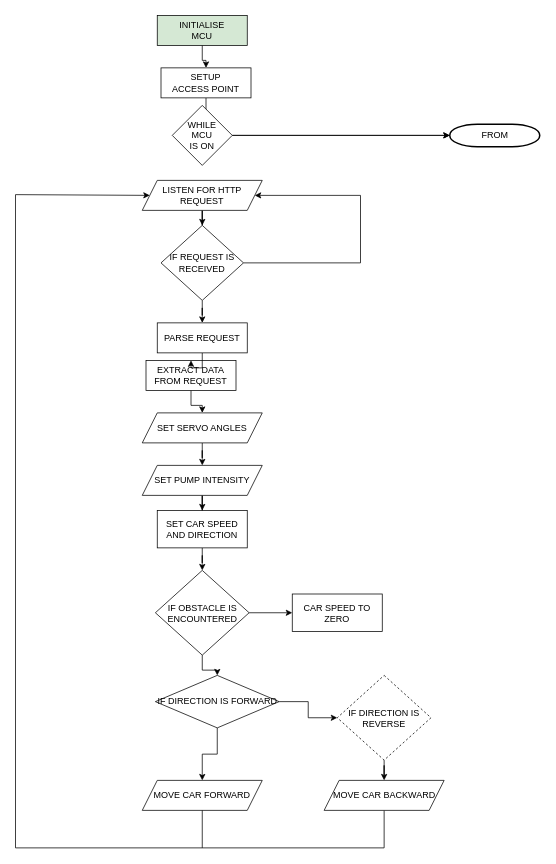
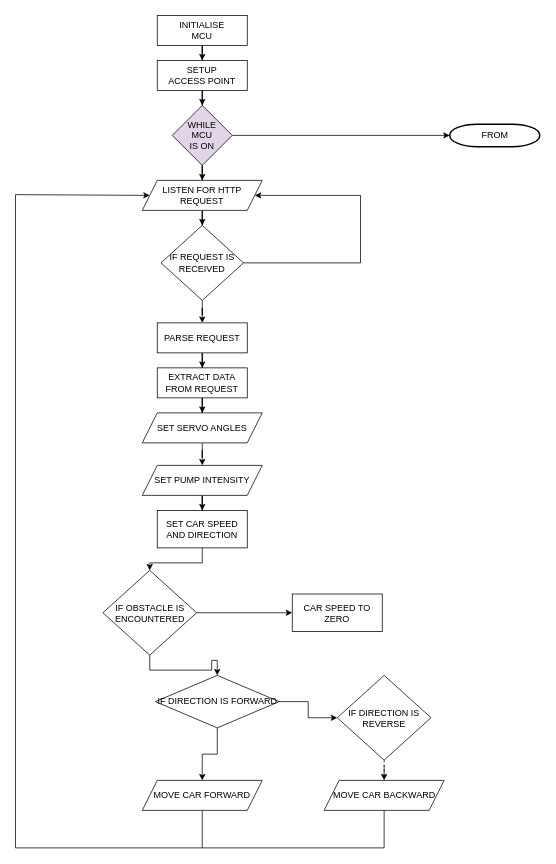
- <mxCell id="3" value="&lt;div&gt;INITIALISE&lt;/div&gt;&lt;div&gt;MCU&lt;br&gt;&lt;/div&gt;" style="rounded=0;whiteSpace=wrap;html=1;fillColor=#d5e8d4;" vertex="1" parent="1"><mxGeometry x="209" y="20" width="120" height="40" as="geometry" /></mxCell>
+ <mxCell id="3" value="&lt;div&gt;INITIALISE&lt;/div&gt;&lt;div&gt;MCU&lt;br&gt;&lt;/div&gt;" style="rounded=0;whiteSpace=wrap;html=1;" vertex="1" parent="1"><mxGeometry x="209" y="20" width="120" height="40" as="geometry" /></mxCell>
- <mxCell id="5" value="&lt;div&gt;SETUP&lt;/div&gt;&lt;div&gt;ACCESS POINT&lt;/div&gt;" style="rounded=0;whiteSpace=wrap;html=1;" vertex="1" parent="1"><mxGeometry x="214" y="90" width="120" height="40" as="geometry" /></mxCell>
+ <mxCell id="5" value="&lt;div&gt;SETUP&lt;/div&gt;&lt;div&gt;ACCESS POINT&lt;/div&gt;" style="rounded=0;whiteSpace=wrap;html=1;" vertex="1" parent="1"><mxGeometry x="209" y="80" width="120" height="40" as="geometry" /></mxCell>
- <mxCell id="9" value="&lt;div&gt;WHILE&lt;/div&gt;&lt;div&gt;MCU&lt;/div&gt;&lt;div&gt;IS ON&lt;br&gt;&lt;/div&gt;" style="rhombus;whiteSpace=wrap;html=1;" vertex="1" parent="1"><mxGeometry x="229" y="140" width="80" height="80" as="geometry" /></mxCell>
+ <mxCell id="9" value="&lt;div&gt;WHILE&lt;/div&gt;&lt;div&gt;MCU&lt;/div&gt;&lt;div&gt;IS ON&lt;br&gt;&lt;/div&gt;" style="rhombus;whiteSpace=wrap;html=1;fillColor=#e1d5e7;" vertex="1" parent="1"><mxGeometry x="229" y="140" width="80" height="80" as="geometry" /></mxCell>
- <mxCell id="7" style="edgeStyle=orthogonalEdgeStyle;rounded=0;orthogonalLoop=1;jettySize=auto;html=1;" edge="1" parent="1" source="9" target="39"><mxGeometry relative="1" as="geometry"><mxPoint x="269" y="240" as="targetPoint" /></mxGeometry></mxCell>
+ <mxCell id="7" style="edgeStyle=orthogonalEdgeStyle;rounded=0;orthogonalLoop=1;jettySize=auto;html=1;" edge="1" parent="1" source="9" target="11"><mxGeometry relative="1" as="geometry"><mxPoint x="269" y="240" as="targetPoint" /></mxGeometry></mxCell>
- <mxCell id="16" value="&lt;div&gt;EXTRACT DATA&lt;/div&gt;&lt;div&gt;FROM REQUEST&lt;br&gt;&lt;/div&gt;" style="rounded=0;whiteSpace=wrap;html=1;" vertex="1" parent="1"><mxGeometry x="194" y="480" width="120" height="40" as="geometry" /></mxCell>
+ <mxCell id="16" value="&lt;div&gt;EXTRACT DATA&lt;/div&gt;&lt;div&gt;FROM REQUEST&lt;br&gt;&lt;/div&gt;" style="rounded=0;whiteSpace=wrap;html=1;" vertex="1" parent="1"><mxGeometry x="209" y="490" width="120" height="40" as="geometry" /></mxCell>
- <mxCell id="28" value="IF OBSTACLE IS ENCOUNTERED" style="rhombus;whiteSpace=wrap;html=1;" vertex="1" parent="1"><mxGeometry x="206.5" y="760" width="125" height="113" as="geometry" /></mxCell>
+ <mxCell id="28" value="IF OBSTACLE IS ENCOUNTERED" style="rhombus;whiteSpace=wrap;html=1;" vertex="1" parent="1"><mxGeometry x="136.5" y="760" width="125" height="113" as="geometry" /></mxCell>
- <mxCell id="34" value="IF DIRECTION IS REVERSE" style="rhombus;whiteSpace=wrap;html=1;dashed=1;" vertex="1" parent="1"><mxGeometry x="449" y="900" width="125" height="113" as="geometry" /></mxCell>
+ <mxCell id="34" value="IF DIRECTION IS REVERSE" style="rhombus;whiteSpace=wrap;html=1;" vertex="1" parent="1"><mxGeometry x="449" y="900" width="125" height="113" as="geometry" /></mxCell>
- <mxCell id="33" style="edgeStyle=orthogonalEdgeStyle;rounded=0;orthogonalLoop=1;jettySize=auto;html=1;entryX=0.5;entryY=0;entryDx=0;entryDy=0;" edge="1" parent="1" source="34" target="37"><mxGeometry relative="1" as="geometry" /></mxCell>
+ <mxCell id="33" style="edgeStyle=orthogonalEdgeStyle;rounded=0;orthogonalLoop=1;jettySize=auto;html=1;entryX=0.5;entryY=0;entryDx=0;entryDy=0;dashed=1;" edge="1" parent="1" source="34" target="37"><mxGeometry relative="1" as="geometry" /></mxCell>
